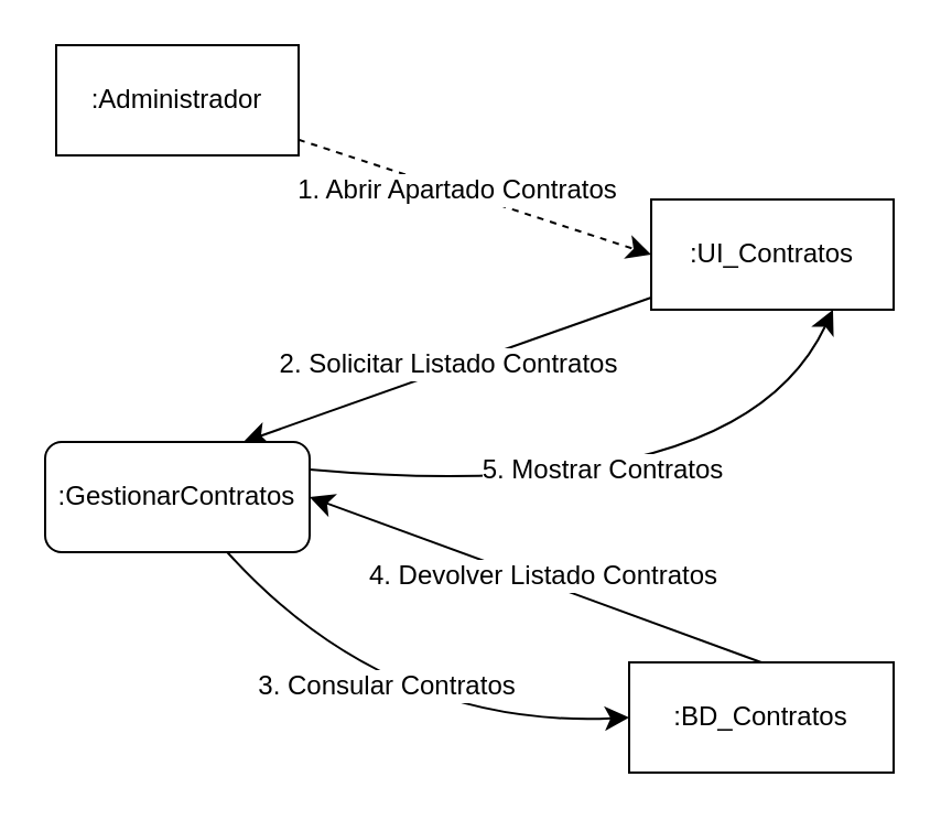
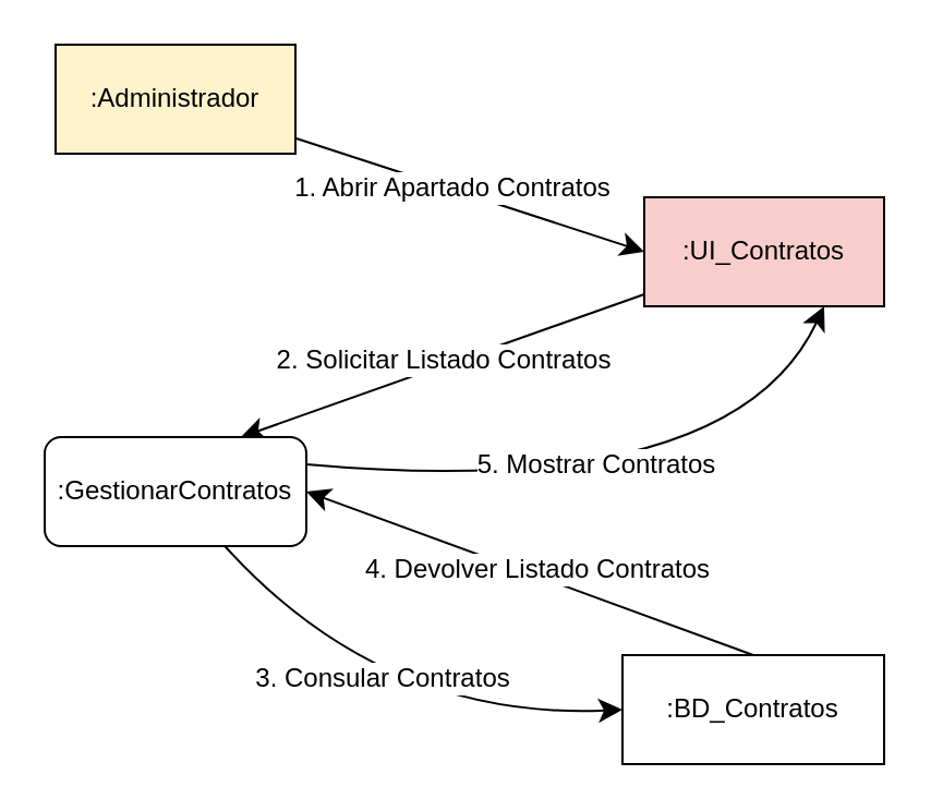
- <mxCell id="4" value=":Administrador" style="html=1;whiteSpace=wrap;" vertex="1" parent="1"><mxGeometry x="25" y="20" width="110" height="50" as="geometry" /></mxCell>
+ <mxCell id="4" value=":Administrador" style="html=1;whiteSpace=wrap;fillColor=#fff2cc;" vertex="1" parent="1"><mxGeometry x="25" y="20" width="110" height="50" as="geometry" /></mxCell>
- <mxCell id="2" style="edgeStyle=none;curved=1;rounded=0;orthogonalLoop=1;jettySize=auto;html=1;entryX=0;entryY=0.5;entryDx=0;entryDy=0;fontSize=12;startSize=8;endSize=8;dashed=1;" edge="1" parent="1" source="4" target="7"><mxGeometry relative="1" as="geometry" /></mxCell>
+ <mxCell id="2" style="edgeStyle=none;curved=1;rounded=0;orthogonalLoop=1;jettySize=auto;html=1;entryX=0;entryY=0.5;entryDx=0;entryDy=0;fontSize=12;startSize=8;endSize=8;" edge="1" parent="1" source="4" target="7"><mxGeometry relative="1" as="geometry" /></mxCell>
- <mxCell id="7" value=":UI_Contratos" style="html=1;whiteSpace=wrap;" vertex="1" parent="1"><mxGeometry x="295" y="90" width="110" height="50" as="geometry" /></mxCell>
+ <mxCell id="7" value=":UI_Contratos" style="html=1;whiteSpace=wrap;fillColor=#f8cecc;" vertex="1" parent="1"><mxGeometry x="295" y="90" width="110" height="50" as="geometry" /></mxCell>
